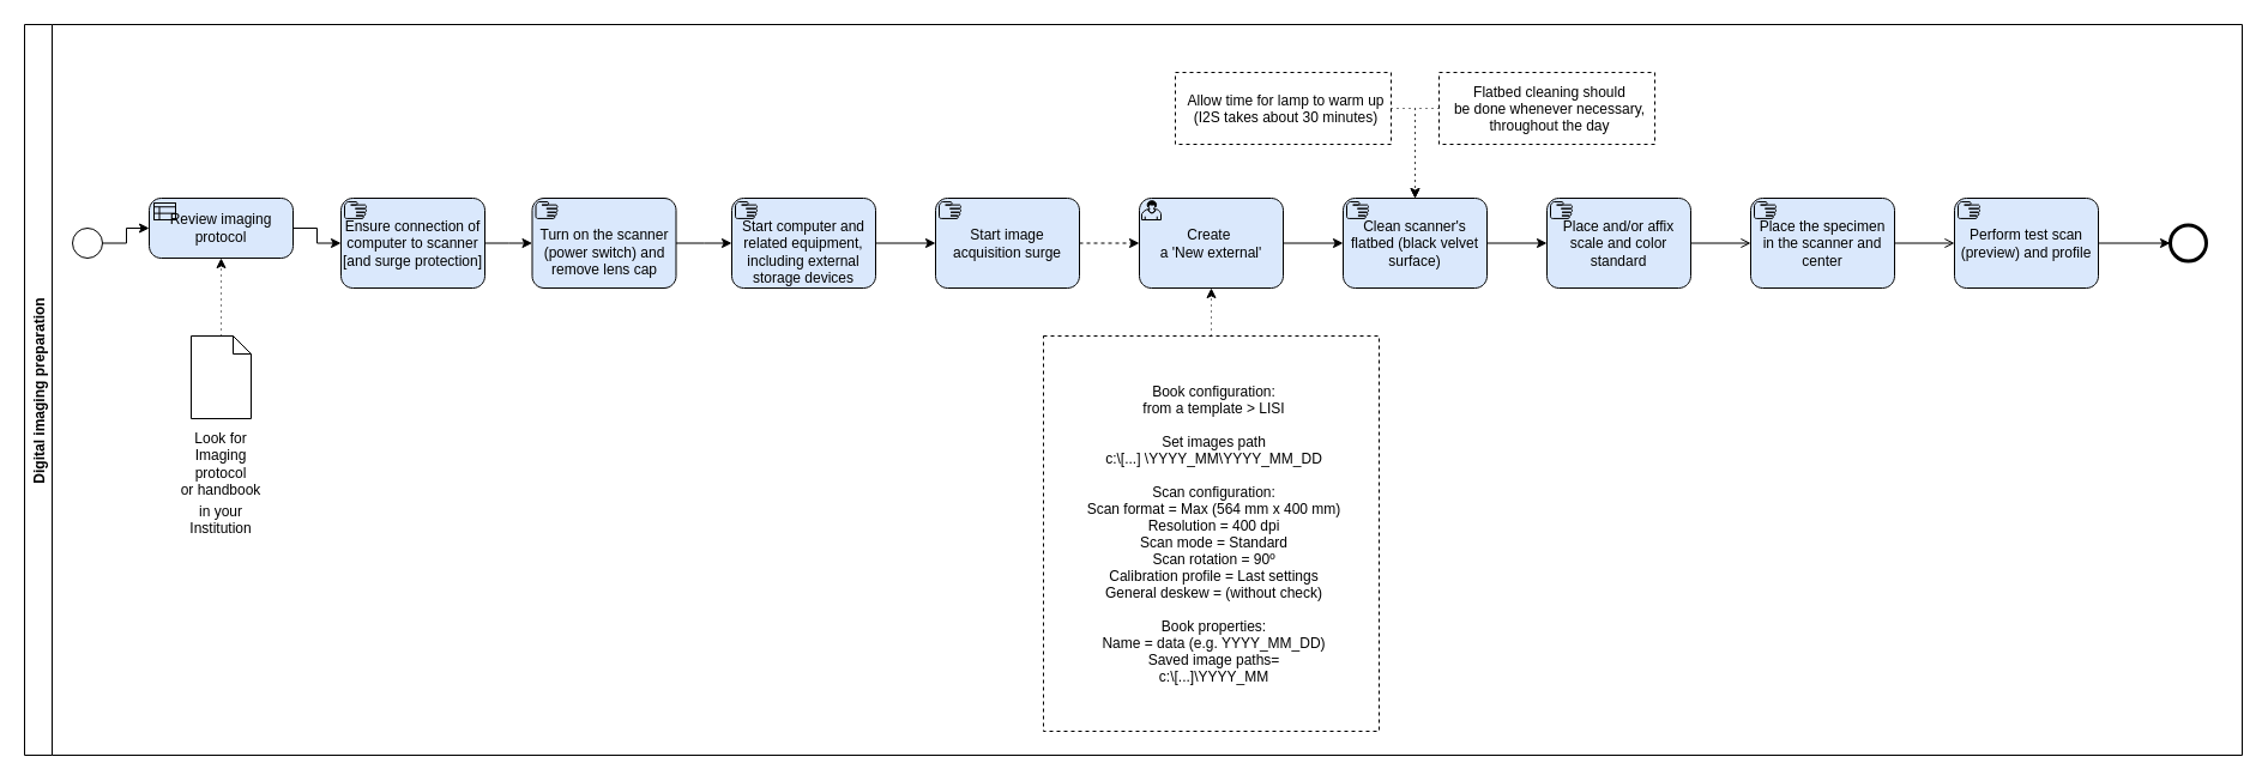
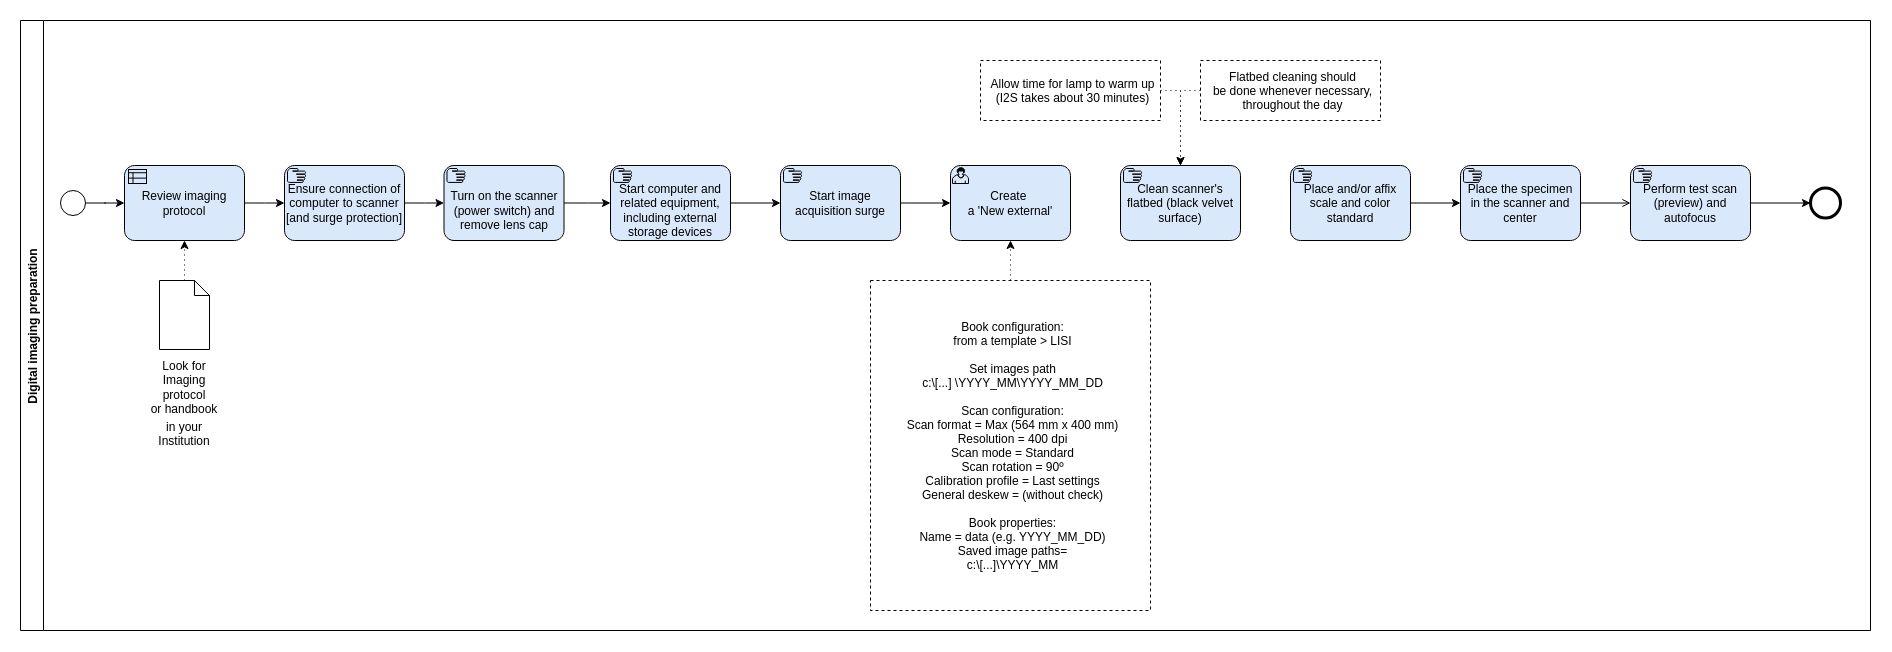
- <mxCell id="4" value="Review imaging protocol" style="points=[[0.25,0,0],[0.5,0,0],[0.75,0,0],[1,0.25,0],[1,0.5,0],[1,0.75,0],[0.75,1,0],[0.5,1,0],[0.25,1,0],[0,0.75,0],[0,0.5,0],[0,0.25,0]];shape=mxgraph.bpmn.task;whiteSpace=wrap;rectStyle=rounded;size=10;taskMarker=businessRule;fillColor=#dae8fc;strokeColor=#000000;" parent="1" vertex="1"><mxGeometry x="124" y="165" width="120" height="50" as="geometry" /></mxCell>
+ <mxCell id="4" value="Review imaging protocol" style="points=[[0.25,0,0],[0.5,0,0],[0.75,0,0],[1,0.25,0],[1,0.5,0],[1,0.75,0],[0.75,1,0],[0.5,1,0],[0.25,1,0],[0,0.75,0],[0,0.5,0],[0,0.25,0]];shape=mxgraph.bpmn.task;whiteSpace=wrap;rectStyle=rounded;size=10;taskMarker=businessRule;fillColor=#dae8fc;strokeColor=#000000;" parent="1" vertex="1"><mxGeometry x="124" y="165" width="120" height="75" as="geometry" /></mxCell>
- <mxCell id="14" style="edgeStyle=orthogonalEdgeStyle;rounded=0;orthogonalLoop=1;jettySize=auto;html=1;dashed=1;" parent="1" source="15" target="17" edge="1"><mxGeometry relative="1" as="geometry"><mxPoint x="840" y="300" as="sourcePoint" /></mxGeometry></mxCell>
+ <mxCell id="14" style="edgeStyle=orthogonalEdgeStyle;rounded=0;orthogonalLoop=1;jettySize=auto;html=1;" parent="1" source="15" target="17" edge="1"><mxGeometry relative="1" as="geometry"><mxPoint x="840" y="300" as="sourcePoint" /></mxGeometry></mxCell>
- <mxCell id="16" style="edgeStyle=orthogonalEdgeStyle;rounded=0;orthogonalLoop=1;jettySize=auto;html=1;" parent="1" source="17" target="20" edge="1"><mxGeometry relative="1" as="geometry" /></mxCell>
- <mxCell id="19" style="edgeStyle=orthogonalEdgeStyle;rounded=0;orthogonalLoop=1;jettySize=auto;html=1;startArrow=none;startFill=0;endArrow=classic;endFill=1;" parent="1" source="20" target="24" edge="1"><mxGeometry relative="1" as="geometry" /></mxCell>
- <mxCell id="23" style="edgeStyle=orthogonalEdgeStyle;rounded=0;orthogonalLoop=1;jettySize=auto;html=1;startArrow=none;startFill=0;endArrow=open;endFill=1;" parent="1" source="24" target="26" edge="1"><mxGeometry relative="1" as="geometry" /></mxCell>
+ <mxCell id="23" style="edgeStyle=orthogonalEdgeStyle;rounded=0;orthogonalLoop=1;jettySize=auto;html=1;startArrow=none;startFill=0;endArrow=classic;endFill=1;" parent="1" source="24" target="26" edge="1"><mxGeometry relative="1" as="geometry" /></mxCell>
- <mxCell id="28" value="Perform test scan (preview) and profile" style="points=[[0.25,0,0],[0.5,0,0],[0.75,0,0],[1,0.25,0],[1,0.5,0],[1,0.75,0],[0.75,1,0],[0.5,1,0],[0.25,1,0],[0,0.75,0],[0,0.5,0],[0,0.25,0]];shape=mxgraph.bpmn.task;whiteSpace=wrap;rectStyle=rounded;size=10;taskMarker=manual;fillColor=#dae8fc;strokeColor=#000000;" parent="1" vertex="1"><mxGeometry x="1630" y="165" width="120" height="75" as="geometry" /></mxCell>
+ <mxCell id="28" value="Perform test scan (preview) and autofocus" style="points=[[0.25,0,0],[0.5,0,0],[0.75,0,0],[1,0.25,0],[1,0.5,0],[1,0.75,0],[0.75,1,0],[0.5,1,0],[0.25,1,0],[0,0.75,0],[0,0.5,0],[0,0.25,0]];shape=mxgraph.bpmn.task;whiteSpace=wrap;rectStyle=rounded;size=10;taskMarker=manual;fillColor=#dae8fc;strokeColor=#000000;" parent="1" vertex="1"><mxGeometry x="1630" y="165" width="120" height="75" as="geometry" /></mxCell>
